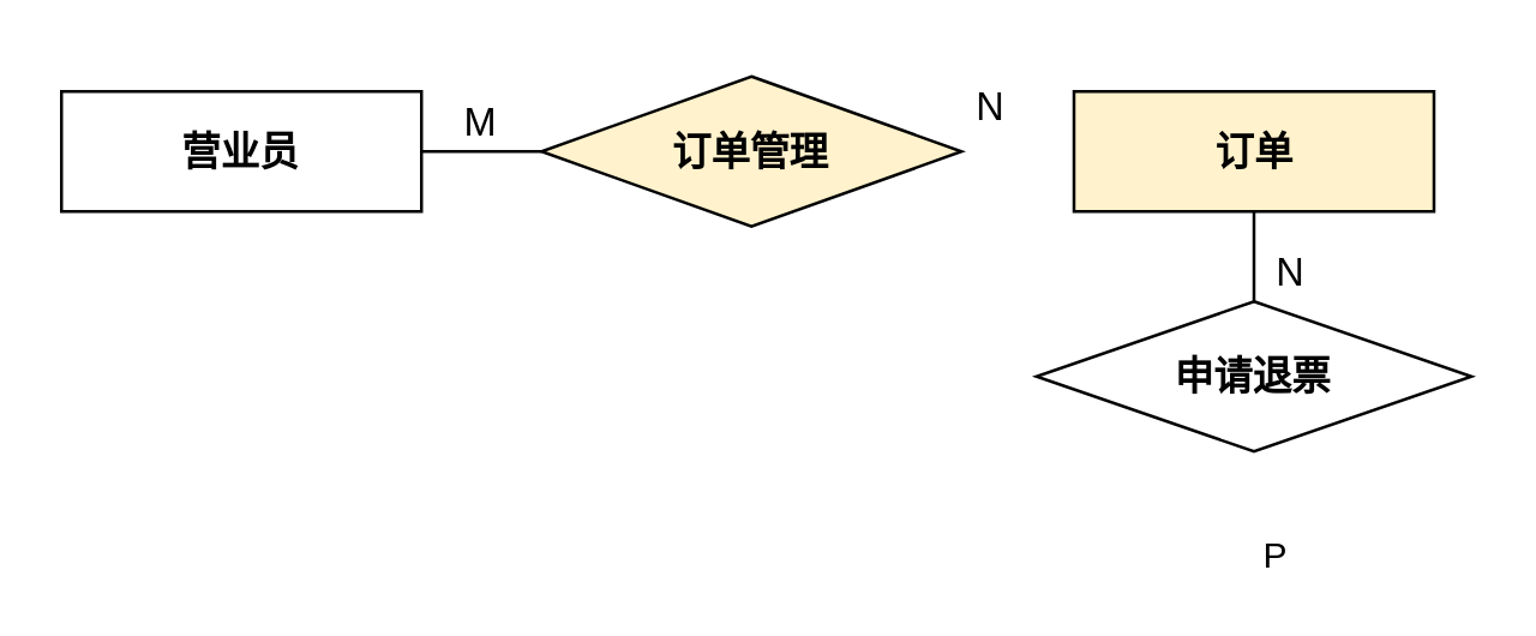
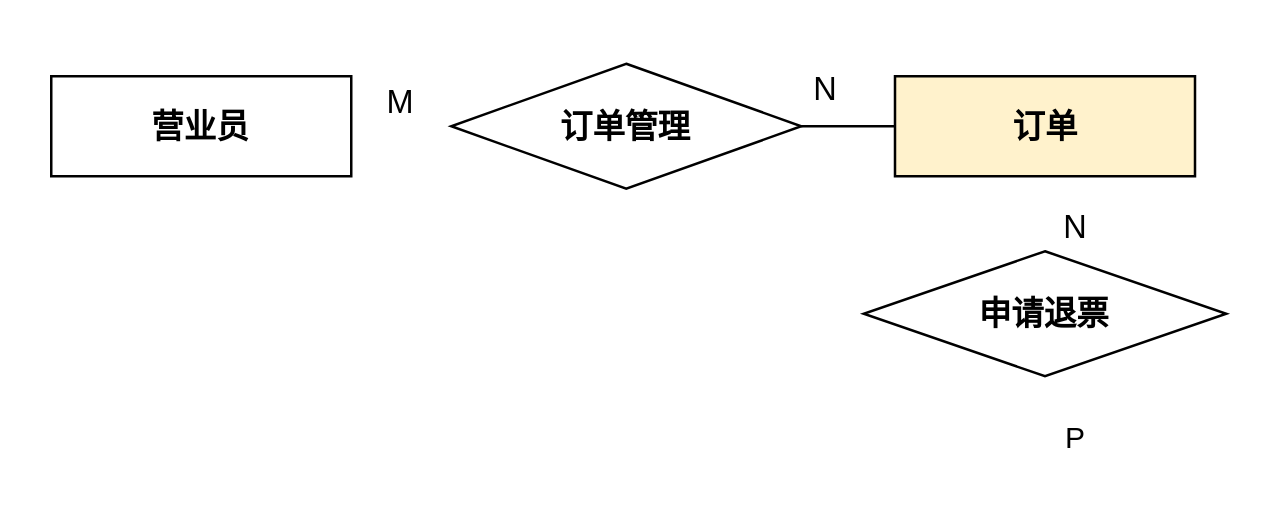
- <mxCell id="8" value="" style="endArrow=none;html=1;rounded=0;entryX=1;entryY=0.5;entryDx=0;entryDy=0;exitX=0;exitY=0.5;exitDx=0;exitDy=0;" parent="1" source="5" target="2" edge="1"><mxGeometry width="50" height="50" relative="1" as="geometry"><mxPoint x="370" y="270" as="sourcePoint" /><mxPoint x="420" y="220" as="targetPoint" /></mxGeometry></mxCell>
- <mxCell id="5" value="&lt;font style=&quot;font-size: 13px;&quot;&gt;&lt;b&gt;订单管理&lt;/b&gt;&lt;/font&gt;" style="rhombus;whiteSpace=wrap;html=1;fillColor=#fff2cc;" parent="1" vertex="1"><mxGeometry x="180" y="25" width="140" height="50" as="geometry" /></mxCell>
+ <mxCell id="5" value="&lt;font style=&quot;font-size: 13px;&quot;&gt;&lt;b&gt;订单管理&lt;/b&gt;&lt;/font&gt;" style="rhombus;whiteSpace=wrap;html=1;" parent="1" vertex="1"><mxGeometry x="180" y="25" width="140" height="50" as="geometry" /></mxCell>
+ <mxCell id="7" value="" style="endArrow=none;html=1;rounded=0;entryX=1;entryY=0.5;entryDx=0;entryDy=0;exitX=0;exitY=0.5;exitDx=0;exitDy=0;" parent="1" source="4" target="5" edge="1"><mxGeometry width="50" height="50" relative="1" as="geometry"><mxPoint x="370" y="270" as="sourcePoint" /><mxPoint x="420" y="220" as="targetPoint" /></mxGeometry></mxCell>
- <mxCell id="6" value="" style="endArrow=none;html=1;rounded=0;entryX=0.5;entryY=1;entryDx=0;entryDy=0;exitX=0.5;exitY=0;exitDx=0;exitDy=0;" parent="1" source="3" target="4" edge="1"><mxGeometry width="50" height="50" relative="1" as="geometry"><mxPoint x="370" y="270" as="sourcePoint" /><mxPoint x="420" y="220" as="targetPoint" /></mxGeometry></mxCell>
- <mxCell id="12" value="P" style="text;html=1;strokeColor=none;fillColor=none;align=center;verticalAlign=middle;whiteSpace=wrap;rounded=0;" parent="1" vertex="1"><mxGeometry x="395" y="170" width="60" height="30" as="geometry" /></mxCell>
+ <mxCell id="12" value="P" style="text;html=1;strokeColor=none;fillColor=none;align=center;verticalAlign=middle;whiteSpace=wrap;rounded=0;" parent="1" vertex="1"><mxGeometry x="400" y="160" width="60" height="30" as="geometry" /></mxCell>
